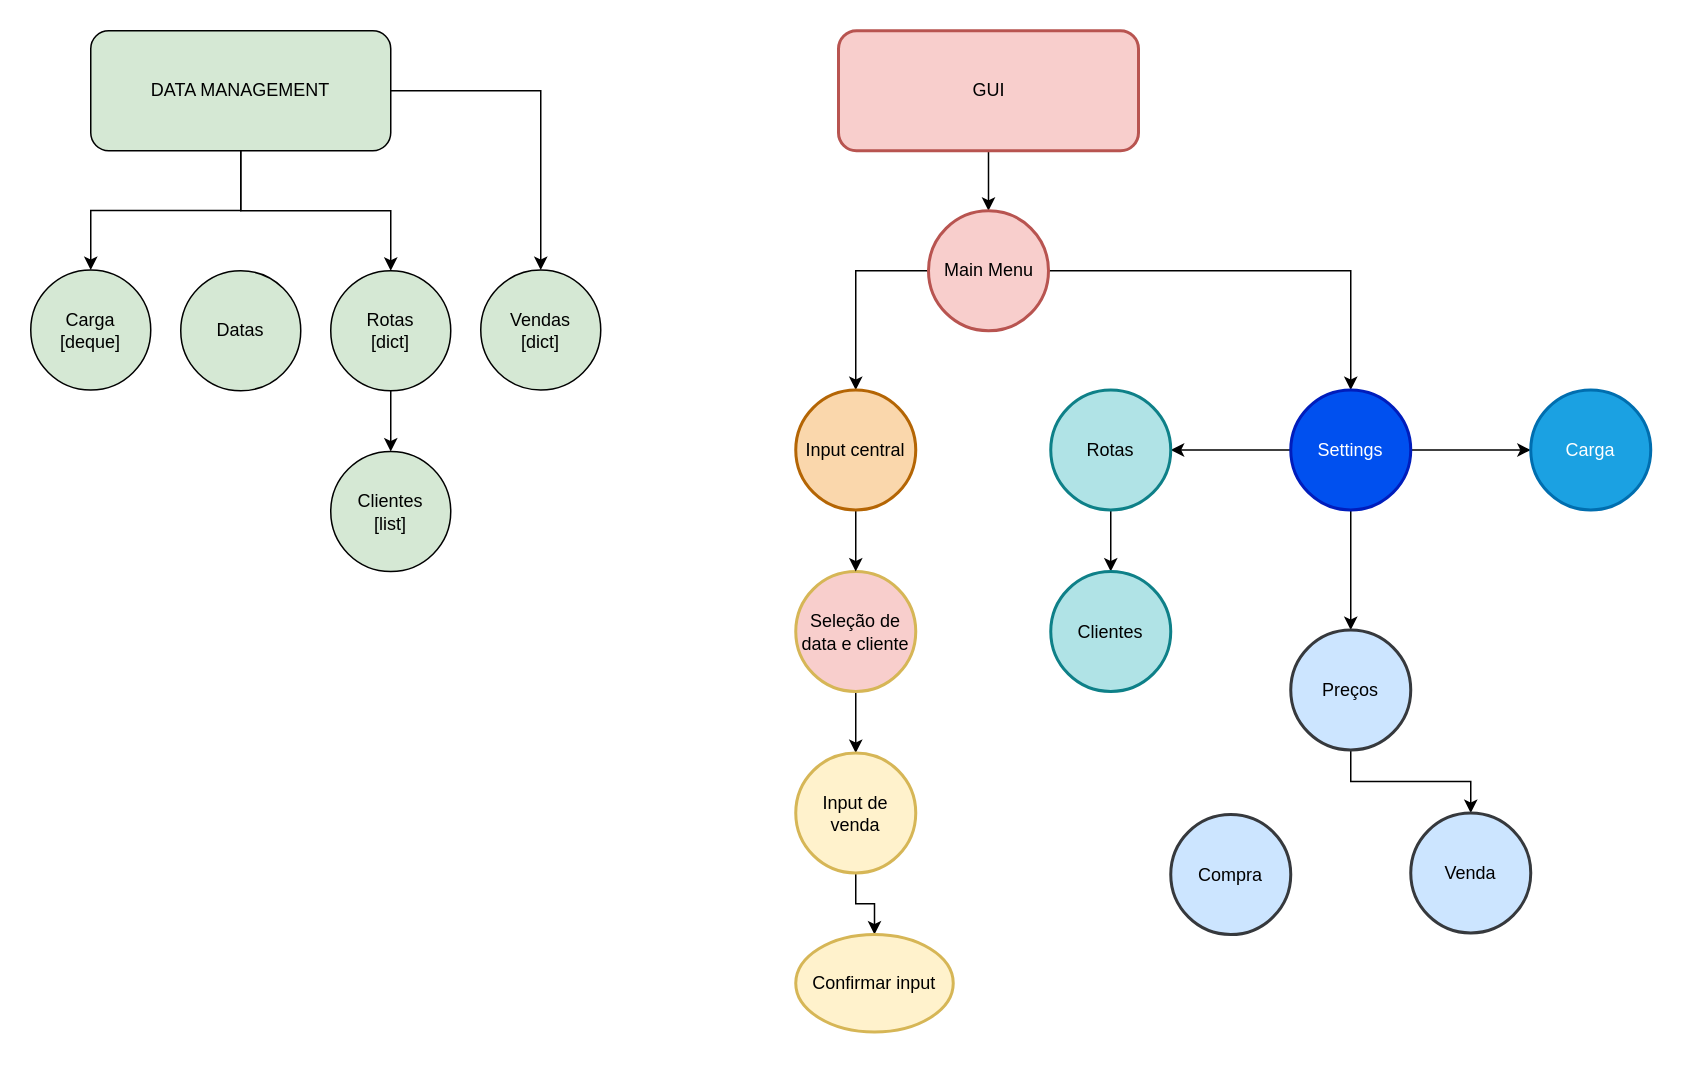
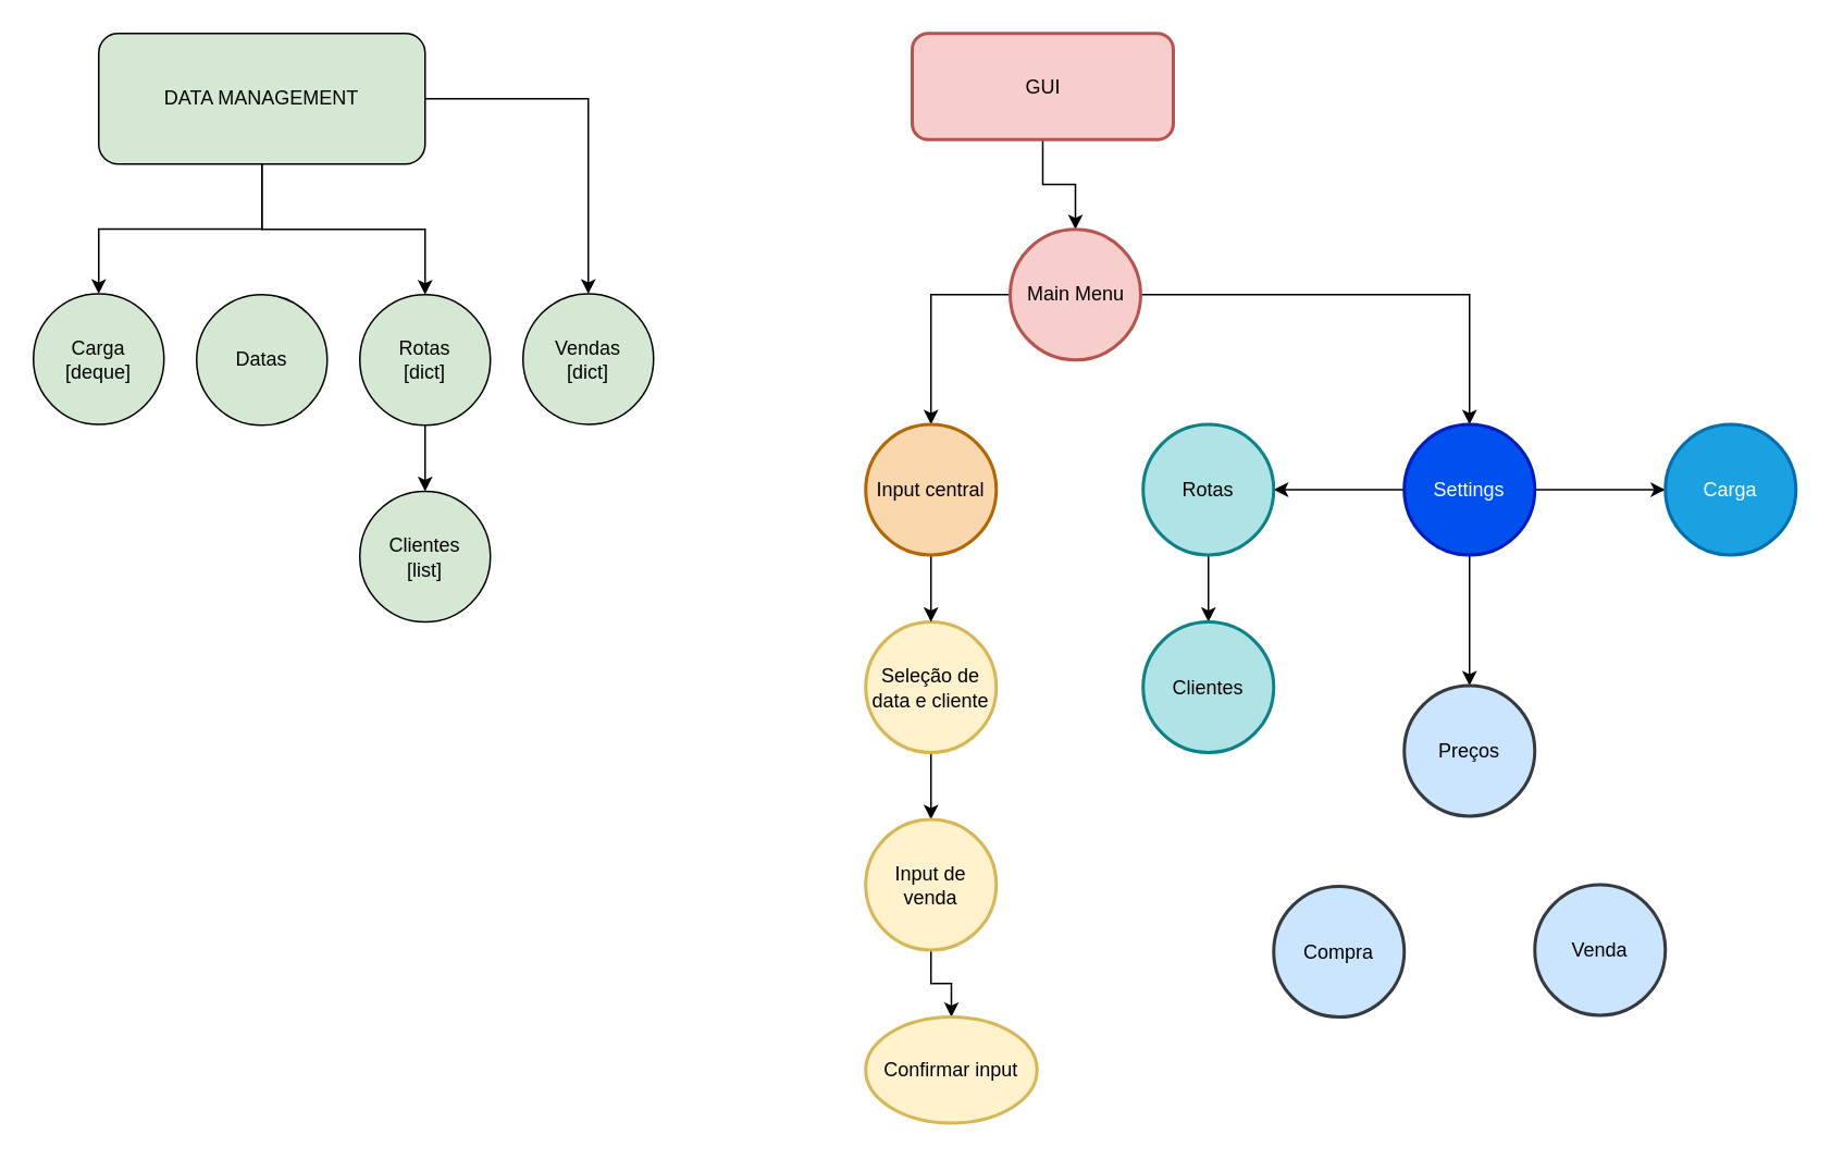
- <mxCell id="12" value="GUI" style="rounded=1;whiteSpace=wrap;html=1;strokeColor=#b85450;strokeWidth=2;fillColor=#f8cecc;" vertex="1" parent="1"><mxGeometry x="558.5" y="20" width="200" height="80" as="geometry" /></mxCell>
+ <mxCell id="12" value="GUI" style="rounded=1;whiteSpace=wrap;html=1;strokeColor=#b85450;strokeWidth=2;fillColor=#f8cecc;" vertex="1" parent="1"><mxGeometry x="558.5" y="20" width="160" height="65" as="geometry" /></mxCell>
- <mxCell id="16" value="Seleção de data e cliente" style="ellipse;whiteSpace=wrap;html=1;aspect=fixed;strokeColor=#d6b656;strokeWidth=2;fillColor=#f8cecc;" vertex="1" parent="1"><mxGeometry x="530" y="380.5" width="80" height="80" as="geometry" /></mxCell>
+ <mxCell id="16" value="Seleção de data e cliente" style="ellipse;whiteSpace=wrap;html=1;aspect=fixed;strokeColor=#d6b656;strokeWidth=2;fillColor=#fff2cc;" vertex="1" parent="1"><mxGeometry x="530" y="380.5" width="80" height="80" as="geometry" /></mxCell>
- <mxCell id="29" value="" style="edgeStyle=orthogonalEdgeStyle;rounded=0;orthogonalLoop=1;jettySize=auto;html=1;" edge="1" parent="1" source="30" target="31"><mxGeometry relative="1" as="geometry" /></mxCell>
